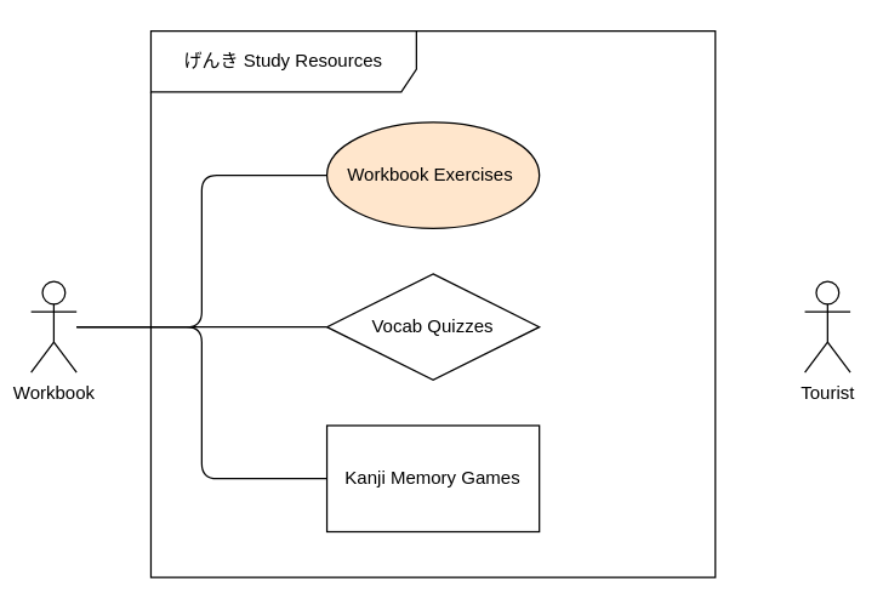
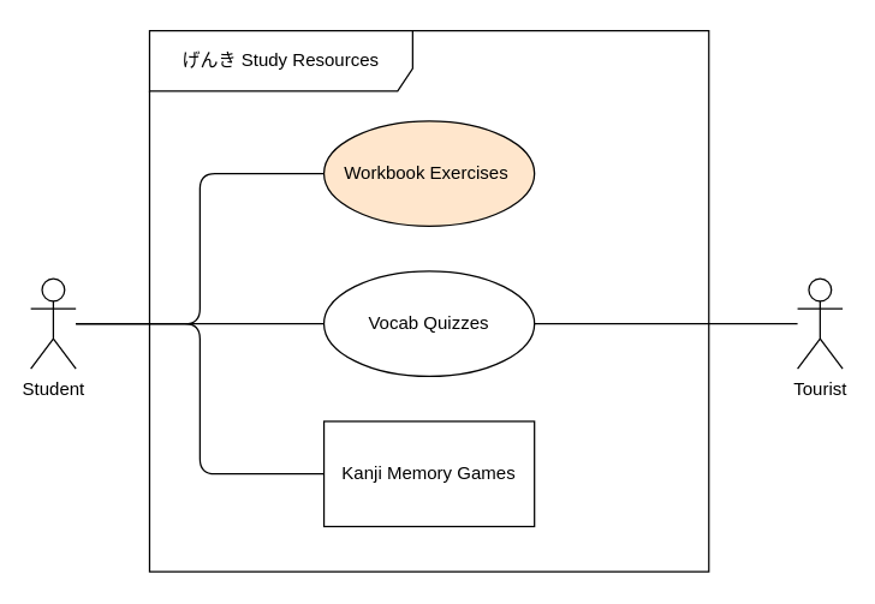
- <mxCell id="4" value="Vocab Quizzes" style="rhombus;whiteSpace=wrap;html=1;" vertex="1" parent="1"><mxGeometry x="215" y="180" width="140" height="70" as="geometry" /></mxCell>
+ <mxCell id="4" value="Vocab Quizzes" style="ellipse;whiteSpace=wrap;html=1;" vertex="1" parent="1"><mxGeometry x="215" y="180" width="140" height="70" as="geometry" /></mxCell>
+ <mxCell id="11" value="" style="endArrow=none;html=1;edgeStyle=orthogonalEdgeStyle;" edge="1" parent="1" source="4" target="6"><mxGeometry relative="1" as="geometry"><mxPoint x="360" y="214.76" as="sourcePoint" /><mxPoint x="520" y="214.76" as="targetPoint" /></mxGeometry></mxCell>
- <mxCell id="5" value="Workbook" style="shape=umlActor;verticalLabelPosition=bottom;verticalAlign=top;html=1;" vertex="1" parent="1"><mxGeometry x="20" y="185" width="30" height="60" as="geometry" /></mxCell>
+ <mxCell id="5" value="Student" style="shape=umlActor;verticalLabelPosition=bottom;verticalAlign=top;html=1;" vertex="1" parent="1"><mxGeometry x="20" y="185" width="30" height="60" as="geometry" /></mxCell>
